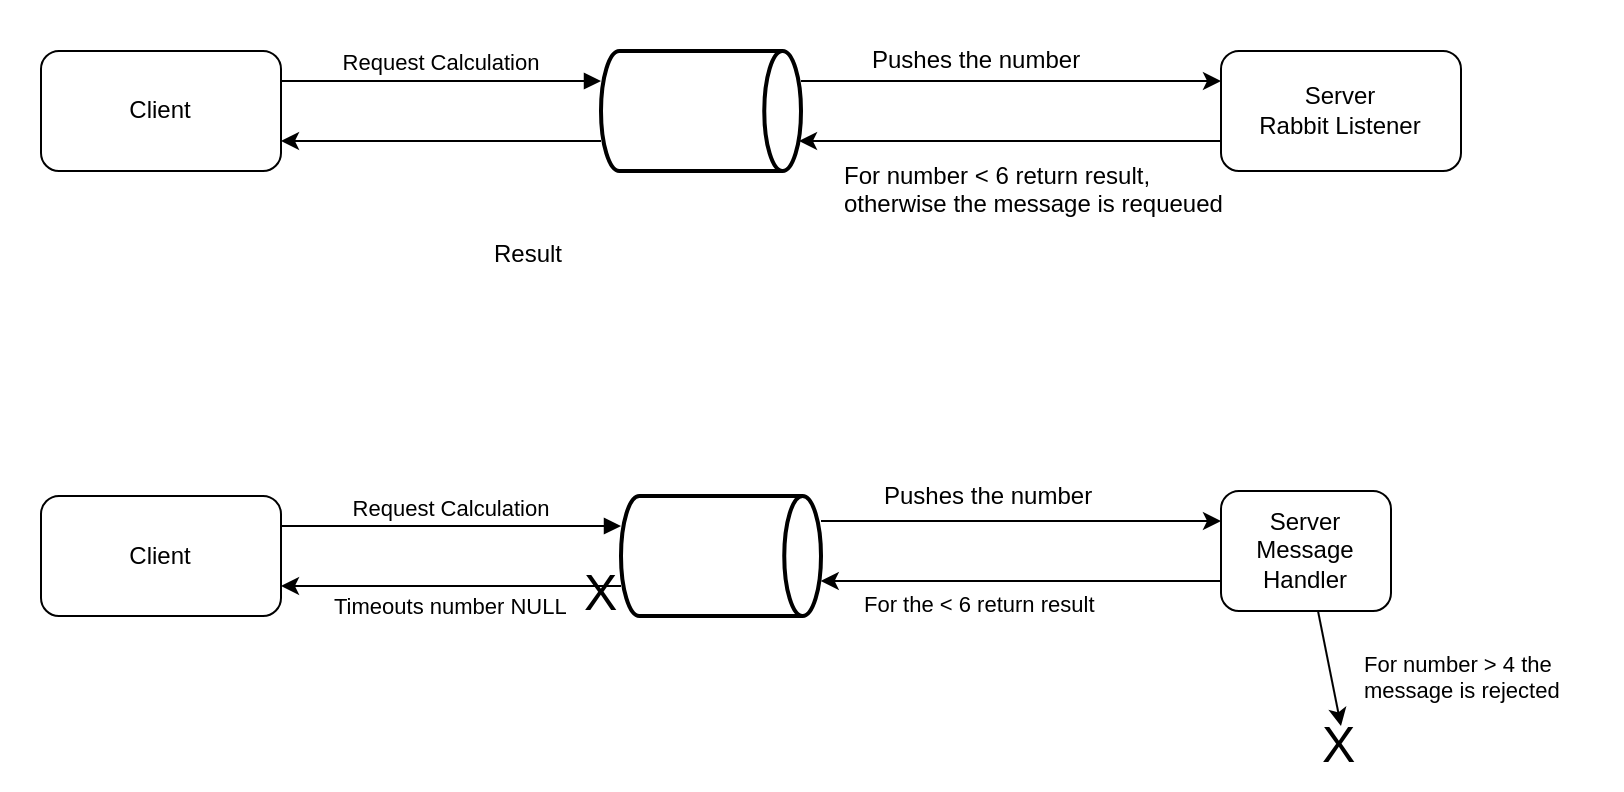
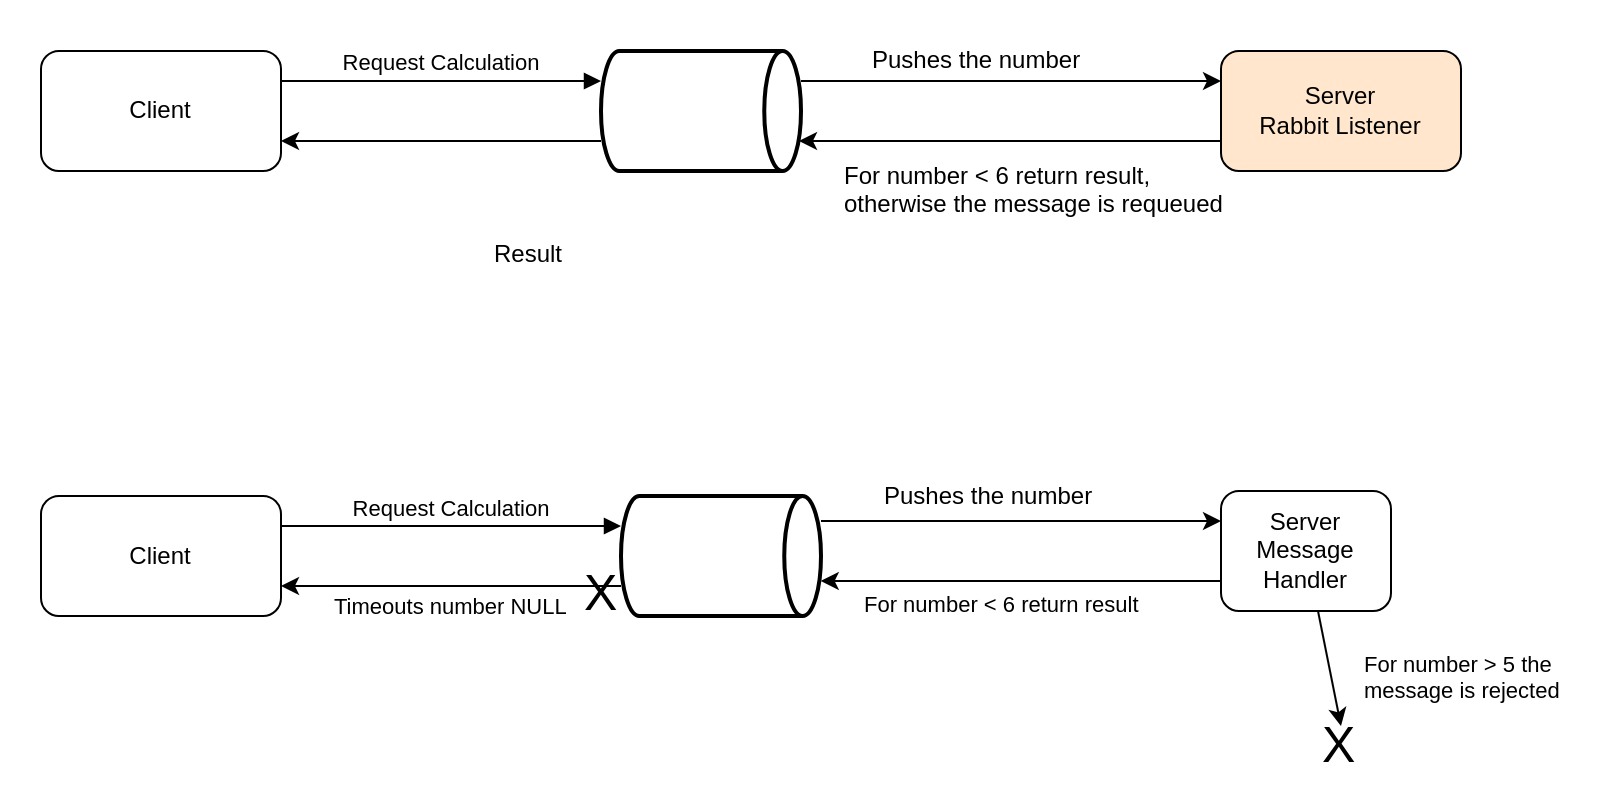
- <mxCell id="8" value="Server&lt;br&gt;Rabbit Listener&lt;br&gt;" style="rounded=1;whiteSpace=wrap;html=1;" vertex="1" parent="1"><mxGeometry x="610" y="25" width="120" height="60" as="geometry" /></mxCell>
+ <mxCell id="8" value="Server&lt;br&gt;Rabbit Listener&lt;br&gt;" style="rounded=1;whiteSpace=wrap;html=1;fillColor=#ffe6cc;" vertex="1" parent="1"><mxGeometry x="610" y="25" width="120" height="60" as="geometry" /></mxCell>
- <mxCell id="25" value="For the &amp;lt; 6 return result" style="text;html=1;resizable=0;points=[];autosize=1;align=left;verticalAlign=top;spacingTop=-4;fontSize=11;" vertex="1" parent="1"><mxGeometry x="430" y="292.5" width="150" height="10" as="geometry" /></mxCell>
+ <mxCell id="25" value="For number &amp;lt; 6 return result" style="text;html=1;resizable=0;points=[];autosize=1;align=left;verticalAlign=top;spacingTop=-4;fontSize=11;" vertex="1" parent="1"><mxGeometry x="430" y="292.5" width="150" height="10" as="geometry" /></mxCell>
- <mxCell id="21" value="For number &amp;gt; 4 the&lt;br&gt;message is rejected" style="text;html=1;resizable=0;points=[];autosize=1;align=left;verticalAlign=top;spacingTop=-4;fontSize=11;" vertex="1" parent="1"><mxGeometry x="680" y="322.5" width="110" height="30" as="geometry" /></mxCell>
+ <mxCell id="21" value="For number &amp;gt; 5 the&lt;br&gt;message is rejected" style="text;html=1;resizable=0;points=[];autosize=1;align=left;verticalAlign=top;spacingTop=-4;fontSize=11;" vertex="1" parent="1"><mxGeometry x="680" y="322.5" width="110" height="30" as="geometry" /></mxCell>
